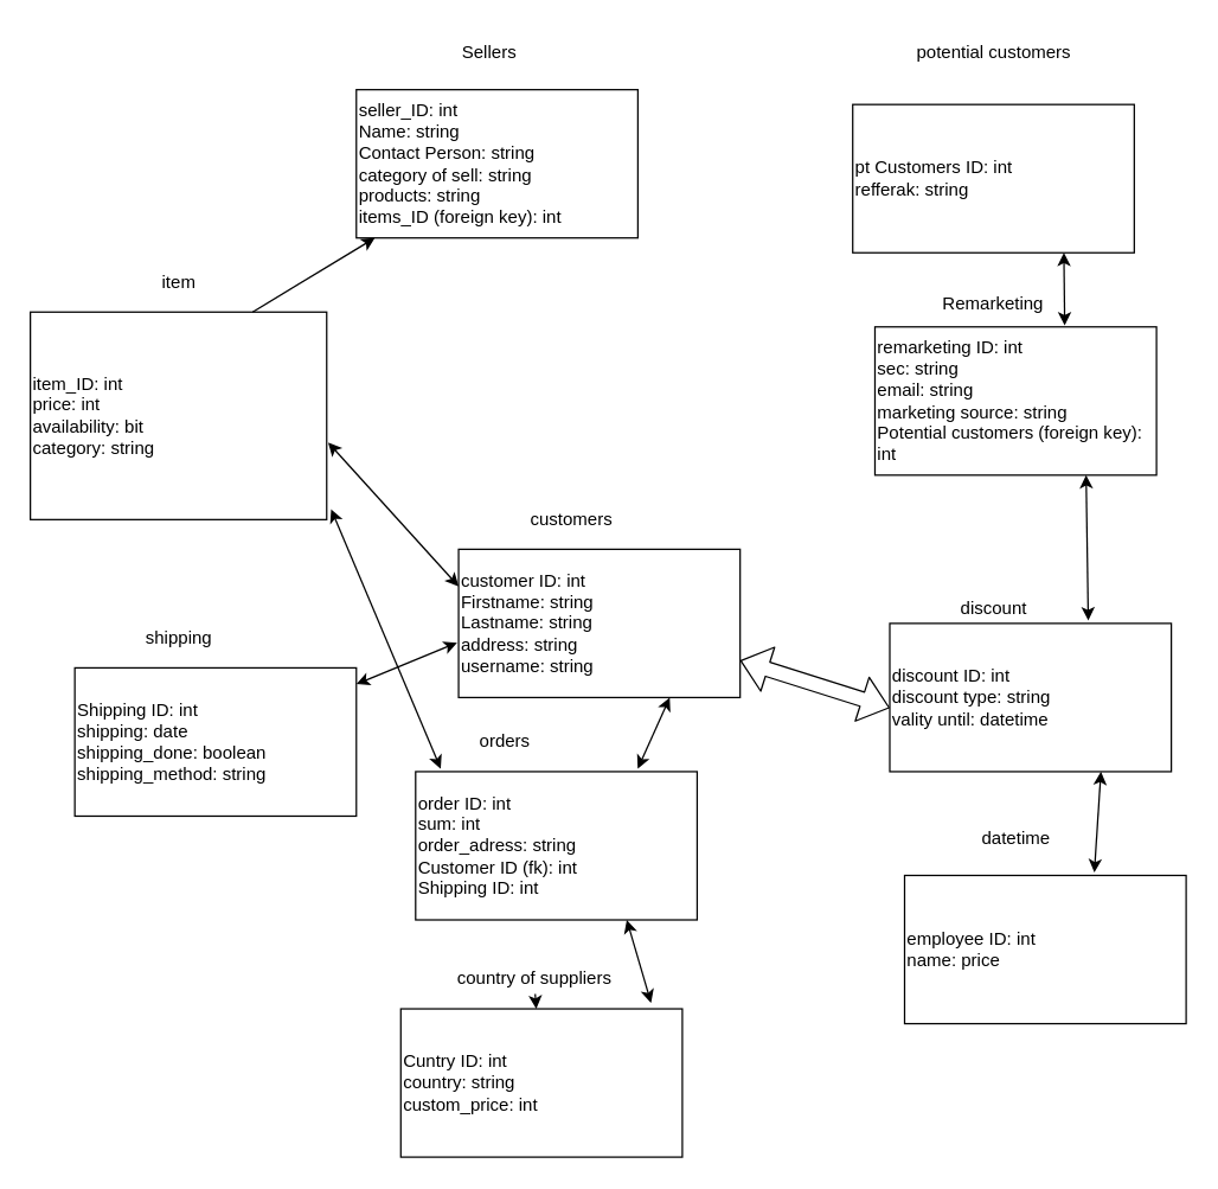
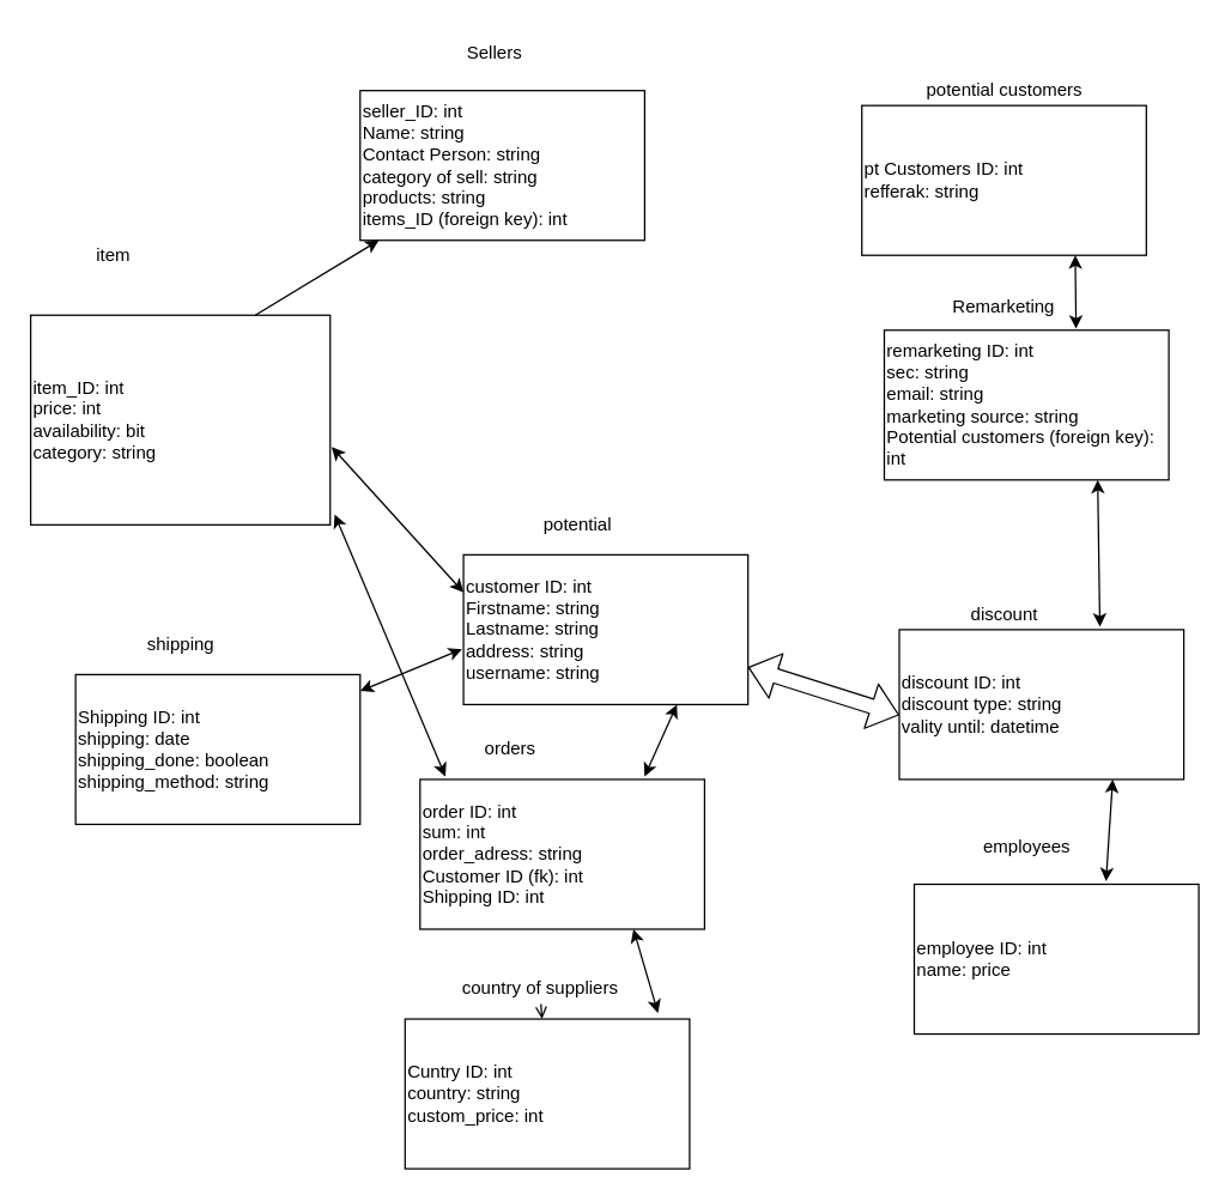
- <mxCell id="14" value="potential customers&lt;br&gt;" style="text;html=1;align=center;verticalAlign=middle;resizable=0;points=[];autosize=1;strokeColor=none;fillColor=none;" vertex="1" parent="1"><mxGeometry x="610" y="25" width="120" height="20" as="geometry" /></mxCell>
+ <mxCell id="14" value="potential customers&lt;br&gt;" style="text;html=1;align=center;verticalAlign=middle;resizable=0;points=[];autosize=1;strokeColor=none;fillColor=none;" vertex="1" parent="1"><mxGeometry x="610" y="50" width="120" height="20" as="geometry" /></mxCell>
- <mxCell id="3" value="item" style="text;html=1;align=center;verticalAlign=middle;resizable=0;points=[];autosize=1;strokeColor=none;fillColor=none;" vertex="1" parent="1"><mxGeometry x="100" y="180" width="40" height="20" as="geometry" /></mxCell>
+ <mxCell id="3" value="item" style="text;html=1;align=center;verticalAlign=middle;resizable=0;points=[];autosize=1;strokeColor=none;fillColor=none;" vertex="1" parent="1"><mxGeometry x="55" y="160" width="40" height="20" as="geometry" /></mxCell>
- <mxCell id="22" value="customers" style="text;html=1;align=center;verticalAlign=middle;resizable=0;points=[];autosize=1;strokeColor=none;fillColor=none;" vertex="1" parent="1"><mxGeometry x="350" y="340" width="70" height="20" as="geometry" /></mxCell>
+ <mxCell id="22" value="potential" style="text;html=1;align=center;verticalAlign=middle;resizable=0;points=[];autosize=1;strokeColor=none;fillColor=none;" vertex="1" parent="1"><mxGeometry x="350" y="340" width="70" height="20" as="geometry" /></mxCell>
- <mxCell id="18" value="datetime" style="text;html=1;align=center;verticalAlign=middle;resizable=0;points=[];autosize=1;strokeColor=none;fillColor=none;" vertex="1" parent="1"><mxGeometry x="650" y="555" width="70" height="20" as="geometry" /></mxCell>
+ <mxCell id="18" value="employees" style="text;html=1;align=center;verticalAlign=middle;resizable=0;points=[];autosize=1;strokeColor=none;fillColor=none;" vertex="1" parent="1"><mxGeometry x="650" y="555" width="70" height="20" as="geometry" /></mxCell>
- <mxCell id="19" value="" style="edgeStyle=none;html=1;" edge="1" parent="1" source="20" target="12"><mxGeometry relative="1" as="geometry" /></mxCell>
+ <mxCell id="19" value="" style="edgeStyle=none;html=1;endArrow=open;" edge="1" parent="1" source="20" target="12"><mxGeometry relative="1" as="geometry" /></mxCell>
